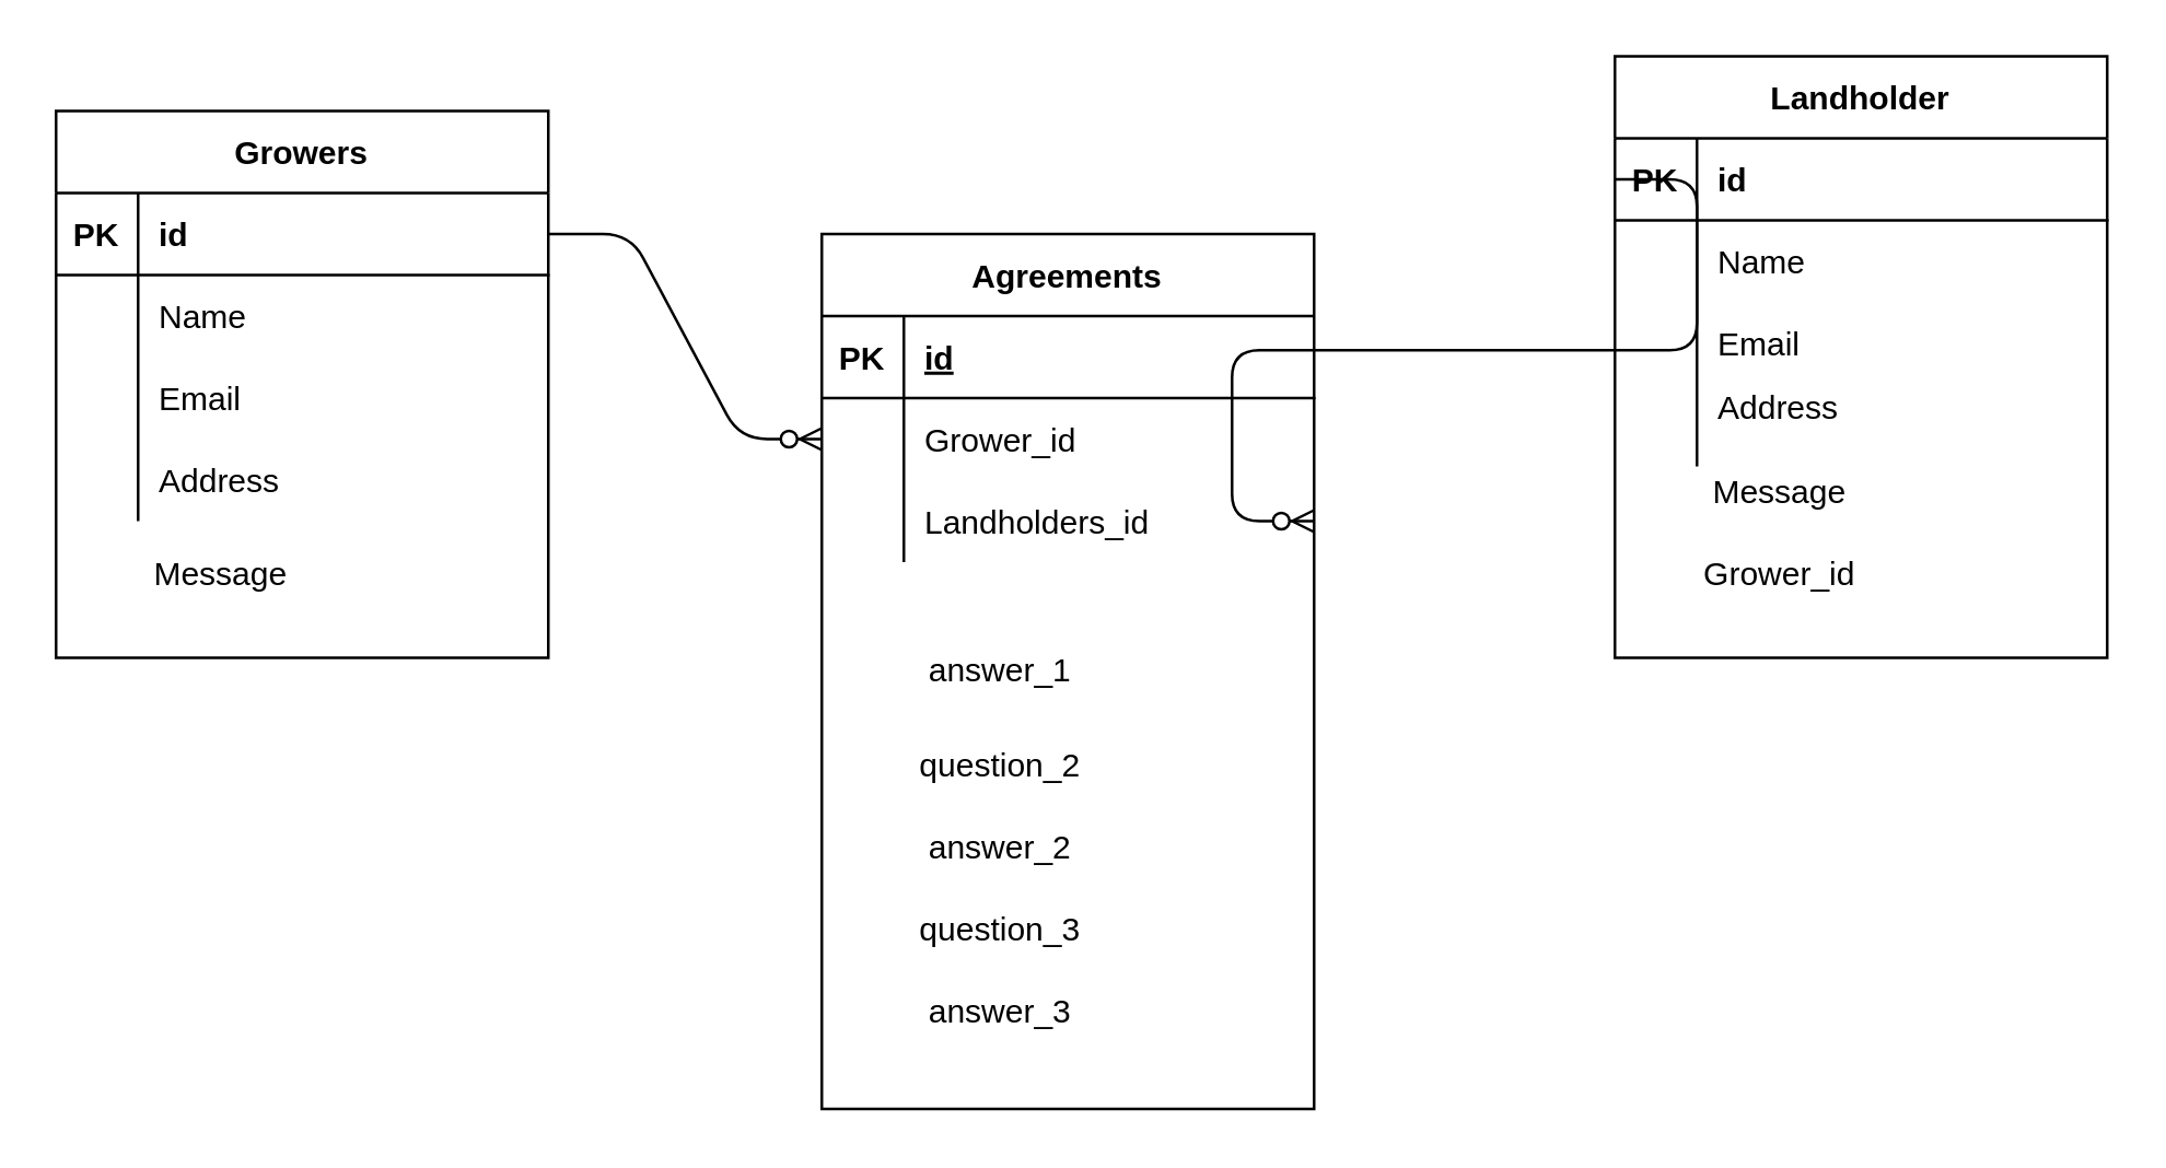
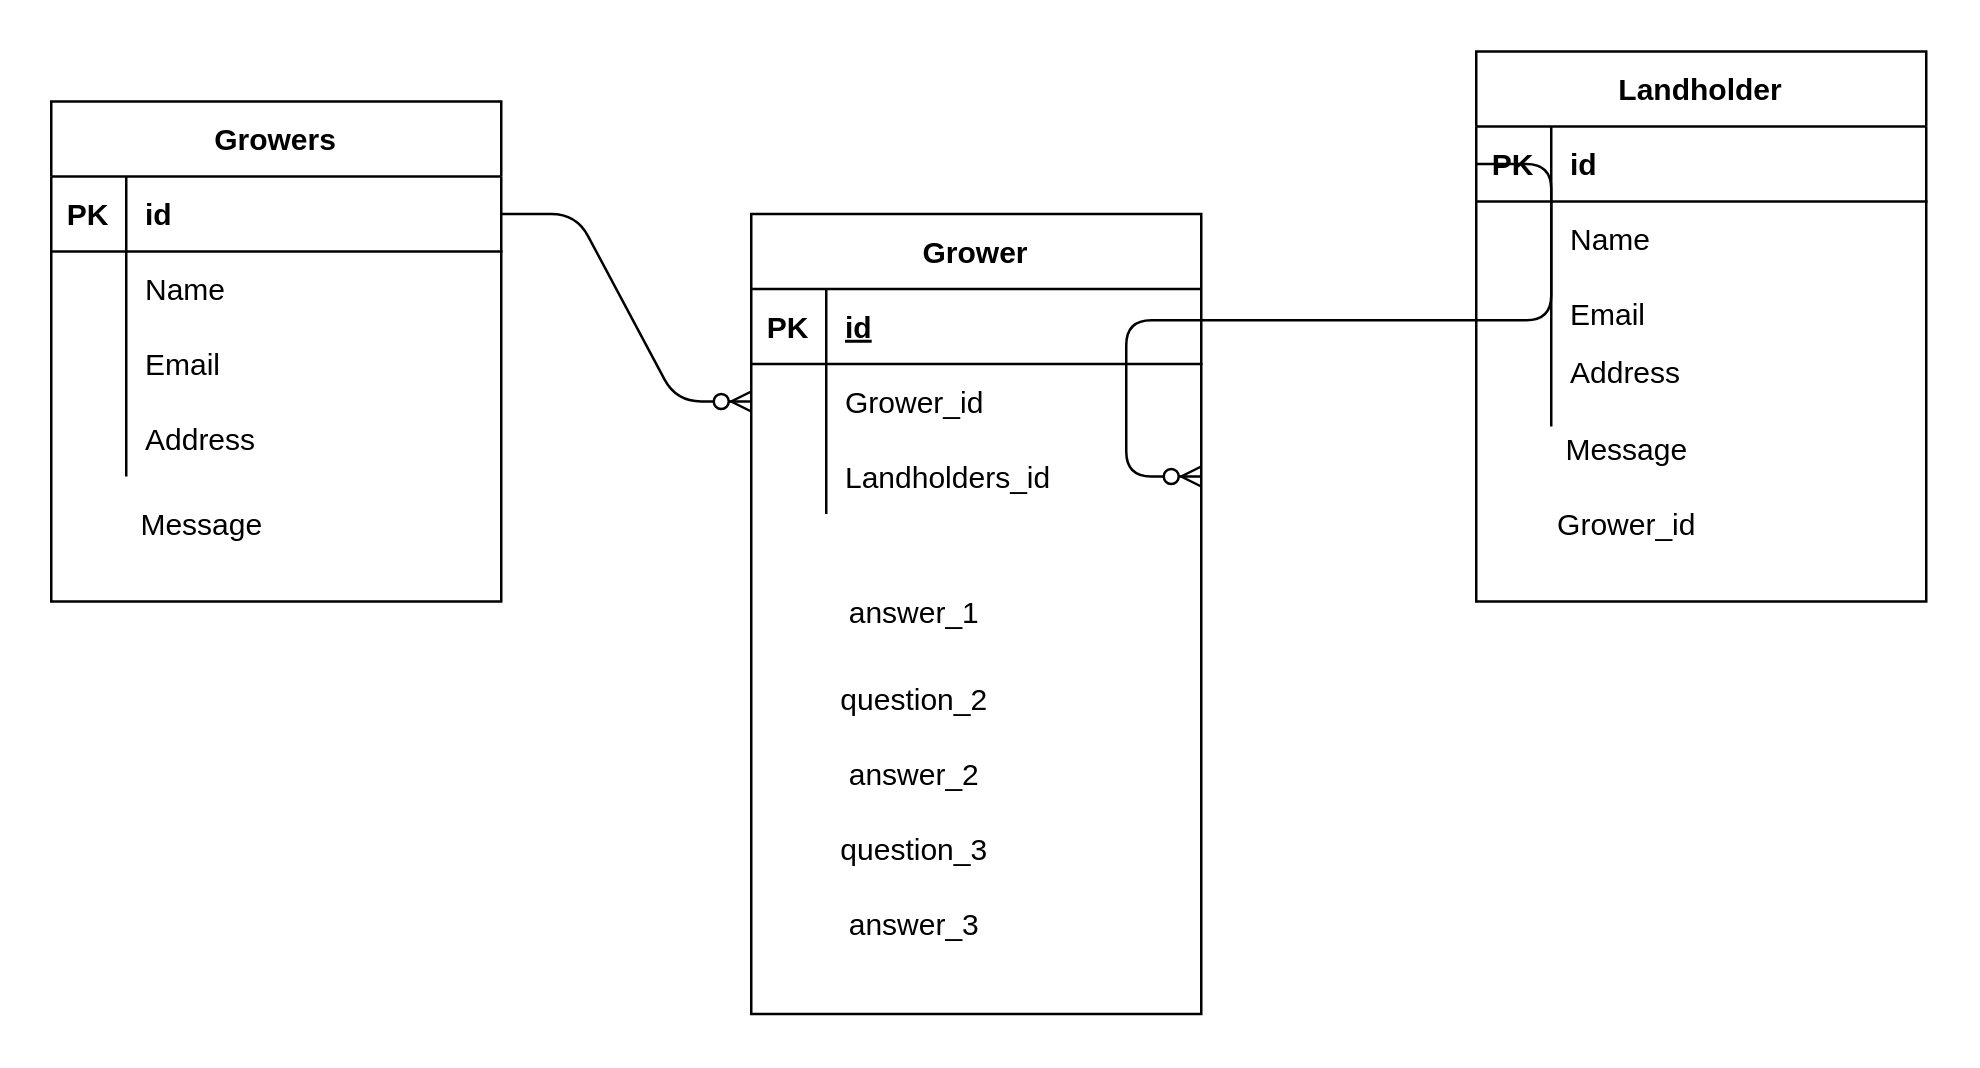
- <mxCell id="37" value="Agreements" style="shape=table;startSize=30;container=1;collapsible=1;childLayout=tableLayout;fixedRows=1;rowLines=0;fontStyle=1;align=center;resizeLast=1;" parent="1" vertex="1"><mxGeometry x="300" y="85" width="180" height="320" as="geometry" /></mxCell>
+ <mxCell id="37" value="Grower" style="shape=table;startSize=30;container=1;collapsible=1;childLayout=tableLayout;fixedRows=1;rowLines=0;fontStyle=1;align=center;resizeLast=1;" parent="1" vertex="1"><mxGeometry x="300" y="85" width="180" height="320" as="geometry" /></mxCell>
